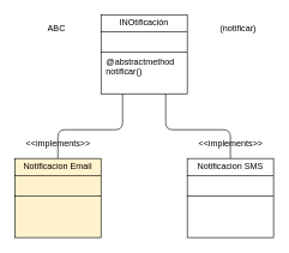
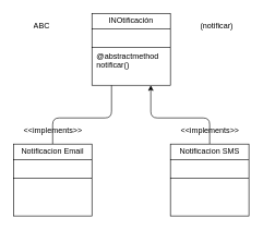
- <mxCell id="2" value="ABC" style="text;strokeColor=none;fillColor=none;align=left;verticalAlign=middle;spacingLeft=4;spacingRight=4;overflow=hidden;points=[[0,0.5],[1,0.5]];portConstraint=eastwest;rotatable=0;whiteSpace=wrap;html=1;" parent="1" vertex="1"><mxGeometry x="60" y="20" width="40" height="40" as="geometry" /></mxCell>
+ <mxCell id="2" value="ABC" style="text;strokeColor=none;fillColor=none;align=left;verticalAlign=middle;spacingLeft=4;spacingRight=4;overflow=hidden;points=[[0,0.5],[1,0.5]];portConstraint=eastwest;rotatable=0;whiteSpace=wrap;html=1;" parent="1" vertex="1"><mxGeometry x="45" y="20" width="40" height="40" as="geometry" /></mxCell>
- <mxCell id="7" style="edgeStyle=none;html=1;entryX=0.75;entryY=1;entryDx=0;entryDy=0;endArrow=none;" parent="1" source="8" target="4" edge="1"><mxGeometry relative="1" as="geometry"><Array as="points"><mxPoint x="320" y="180" /><mxPoint x="230" y="180" /></Array></mxGeometry></mxCell>
+ <mxCell id="7" style="edgeStyle=none;html=1;entryX=0.75;entryY=1;entryDx=0;entryDy=0;" parent="1" source="8" target="4" edge="1"><mxGeometry relative="1" as="geometry"><Array as="points"><mxPoint x="320" y="180" /><mxPoint x="230" y="180" /></Array></mxGeometry></mxCell>
- <mxCell id="6" value="&lt;p style=&quot;margin:0px;margin-top:4px;text-align:center;&quot;&gt;Notificacion Email&lt;/p&gt;&lt;hr size=&quot;1&quot; style=&quot;border-style:solid;&quot;&gt;&lt;p style=&quot;margin:0px;margin-left:4px;&quot;&gt;&lt;br&gt;&lt;/p&gt;&lt;hr size=&quot;1&quot; style=&quot;border-style:solid;&quot;&gt;&lt;p style=&quot;margin:0px;margin-left:4px;&quot;&gt;&amp;nbsp;&lt;/p&gt;" style="verticalAlign=top;align=left;overflow=fill;html=1;whiteSpace=wrap;fillColor=#fff2cc;" parent="1" vertex="1"><mxGeometry y="220" width="120" height="110" as="geometry" x="20" /></mxCell>
+ <mxCell id="6" value="&lt;p style=&quot;margin:0px;margin-top:4px;text-align:center;&quot;&gt;Notificacion Email&lt;/p&gt;&lt;hr size=&quot;1&quot; style=&quot;border-style:solid;&quot;&gt;&lt;p style=&quot;margin:0px;margin-left:4px;&quot;&gt;&lt;br&gt;&lt;/p&gt;&lt;hr size=&quot;1&quot; style=&quot;border-style:solid;&quot;&gt;&lt;p style=&quot;margin:0px;margin-left:4px;&quot;&gt;&amp;nbsp;&lt;/p&gt;" style="verticalAlign=top;align=left;overflow=fill;html=1;whiteSpace=wrap;" parent="1" vertex="1"><mxGeometry y="220" width="120" height="110" as="geometry" x="20" /></mxCell>
